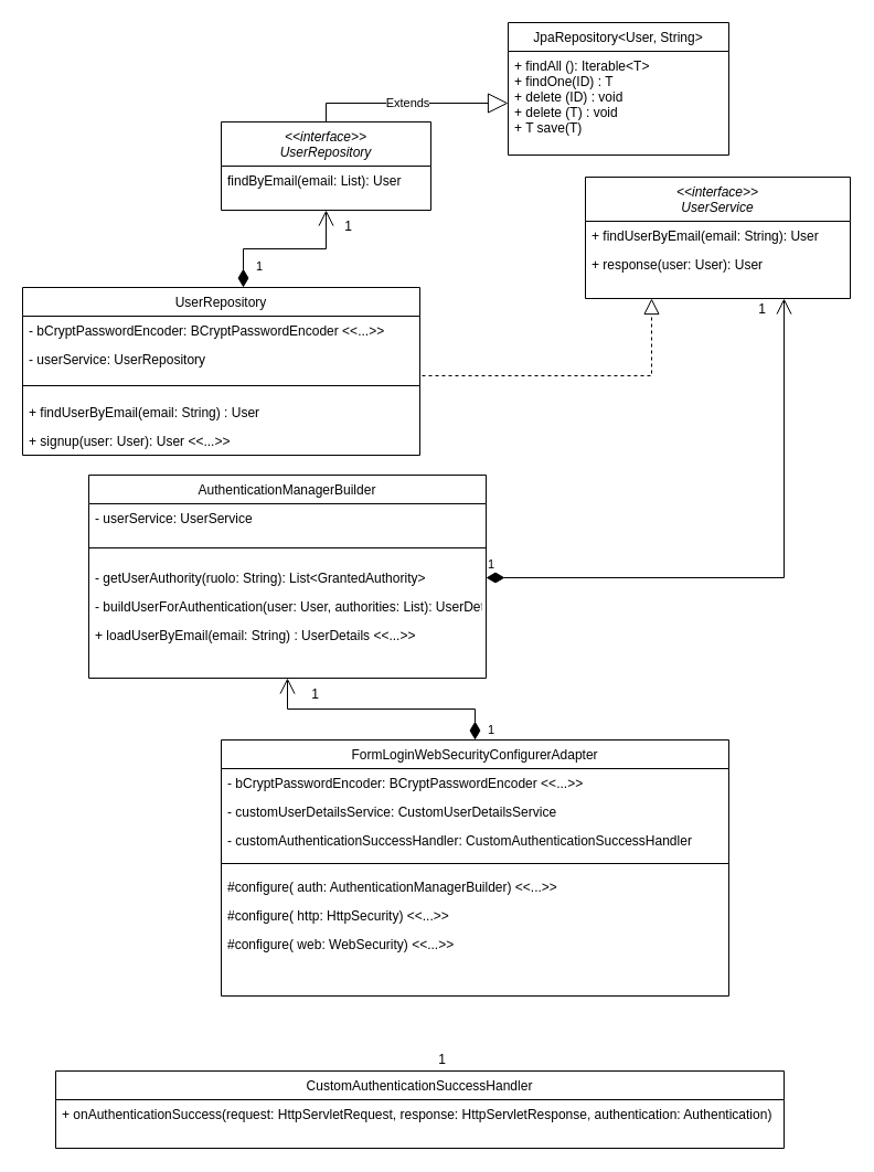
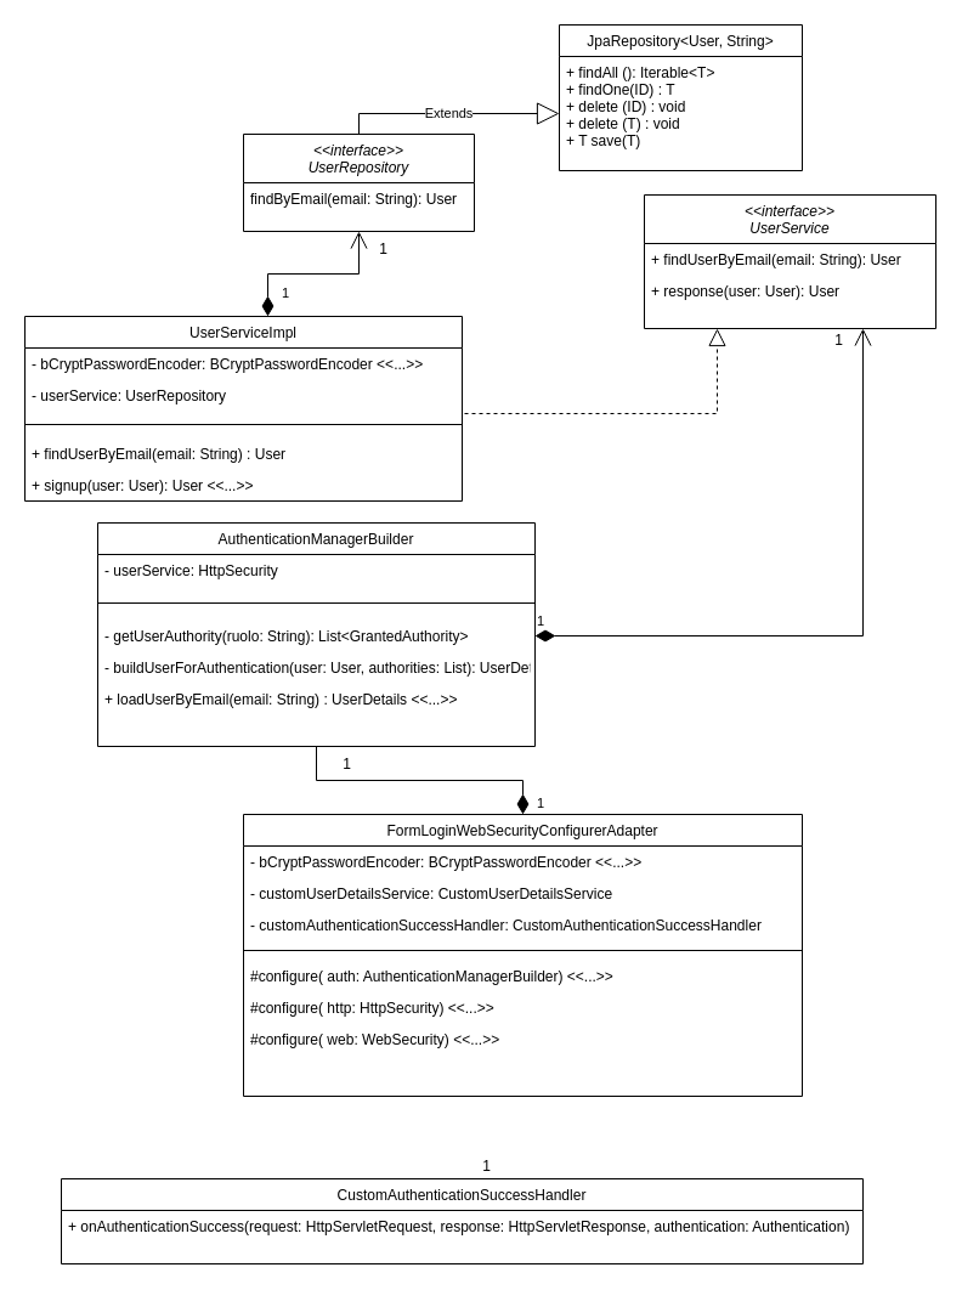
- <mxCell id="3" value="findByEmail(email: List): User" style="text;align=left;verticalAlign=top;spacingLeft=4;spacingRight=4;overflow=hidden;rotatable=0;points=[[0,0.5],[1,0.5]];portConstraint=eastwest;" parent="2" vertex="1"><mxGeometry y="40" width="190" height="26" as="geometry" /></mxCell>
+ <mxCell id="3" value="findByEmail(email: String): User" style="text;align=left;verticalAlign=top;spacingLeft=4;spacingRight=4;overflow=hidden;rotatable=0;points=[[0,0.5],[1,0.5]];portConstraint=eastwest;" parent="2" vertex="1"><mxGeometry y="40" width="190" height="26" as="geometry" /></mxCell>
- <mxCell id="4" value="UserRepository" style="swimlane;fontStyle=0;align=center;verticalAlign=top;childLayout=stackLayout;horizontal=1;startSize=26;horizontalStack=0;resizeParent=1;resizeLast=0;collapsible=1;marginBottom=0;rounded=0;shadow=0;strokeWidth=1;" parent="1" vertex="1"><mxGeometry x="20" y="260" width="360" height="152" as="geometry"><mxRectangle x="130" y="380" width="160" height="26" as="alternateBounds" /></mxGeometry></mxCell>
+ <mxCell id="4" value="UserServiceImpl" style="swimlane;fontStyle=0;align=center;verticalAlign=top;childLayout=stackLayout;horizontal=1;startSize=26;horizontalStack=0;resizeParent=1;resizeLast=0;collapsible=1;marginBottom=0;rounded=0;shadow=0;strokeWidth=1;" parent="1" vertex="1"><mxGeometry x="20" y="260" width="360" height="152" as="geometry"><mxRectangle x="130" y="380" width="160" height="26" as="alternateBounds" /></mxGeometry></mxCell>
- <mxCell id="31" value="- userService: UserService" style="text;align=left;verticalAlign=top;spacingLeft=4;spacingRight=4;overflow=hidden;rotatable=0;points=[[0,0.5],[1,0.5]];portConstraint=eastwest;" vertex="1" parent="30"><mxGeometry y="26" width="360" height="26" as="geometry" /></mxCell>
+ <mxCell id="31" value="- userService: HttpSecurity" style="text;align=left;verticalAlign=top;spacingLeft=4;spacingRight=4;overflow=hidden;rotatable=0;points=[[0,0.5],[1,0.5]];portConstraint=eastwest;" vertex="1" parent="30"><mxGeometry y="26" width="360" height="26" as="geometry" /></mxCell>
- <mxCell id="39" value="1" style="endArrow=open;html=1;endSize=12;startArrow=diamondThin;startSize=14;startFill=1;edgeStyle=orthogonalEdgeStyle;align=left;verticalAlign=bottom;rounded=0;entryX=0.5;entryY=1;entryDx=0;entryDy=0;" edge="1" parent="1" source="18" target="30"><mxGeometry x="-1" y="-10" relative="1" as="geometry"><mxPoint x="270" y="560" as="sourcePoint" /><mxPoint x="430" y="560" as="targetPoint" /><mxPoint as="offset" /></mxGeometry></mxCell>
+ <mxCell id="39" value="1" style="endArrow=none;html=1;endSize=12;startArrow=diamondThin;startSize=14;startFill=1;edgeStyle=orthogonalEdgeStyle;align=left;verticalAlign=bottom;rounded=0;entryX=0.5;entryY=1;entryDx=0;entryDy=0;" edge="1" parent="1" source="18" target="30"><mxGeometry x="-1" y="-10" relative="1" as="geometry"><mxPoint x="270" y="560" as="sourcePoint" /><mxPoint x="430" y="560" as="targetPoint" /><mxPoint as="offset" /></mxGeometry></mxCell>
